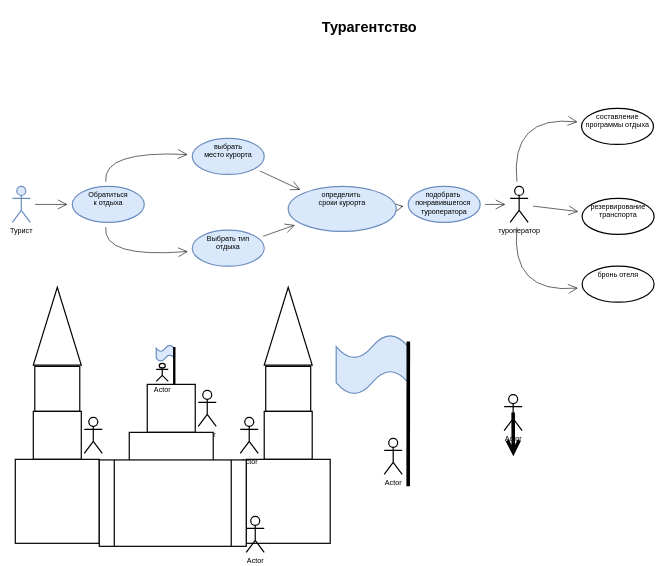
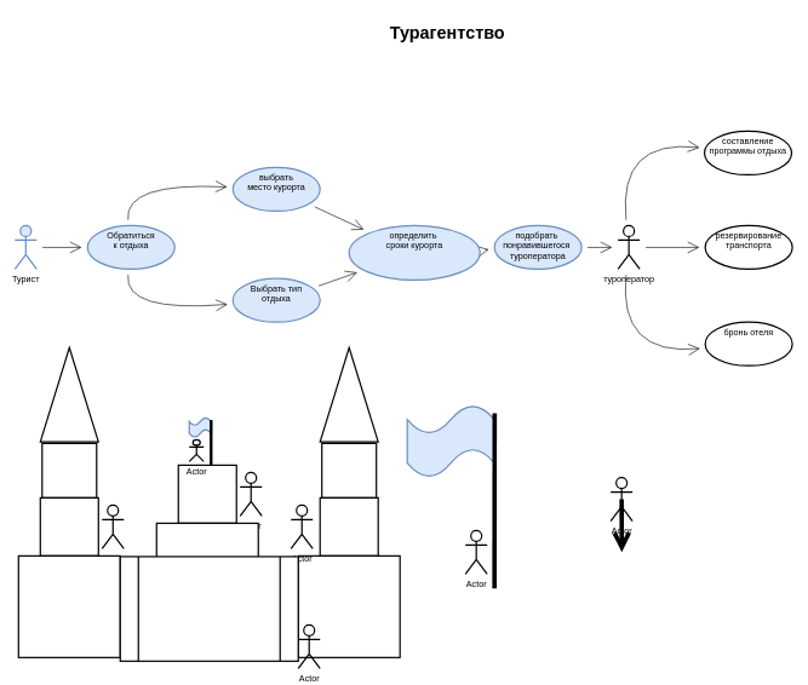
- <mxCell id="25" value="резервирование&lt;br&gt;транспорта" style="ellipse;whiteSpace=wrap;html=1;verticalAlign=top;strokeWidth=2;hachureGap=4;" vertex="1" parent="1"><mxGeometry x="970" y="330" width="120" height="60" as="geometry" /></mxCell>
+ <mxCell id="25" value="резервирование&lt;br&gt;транспорта" style="ellipse;whiteSpace=wrap;html=1;verticalAlign=top;strokeWidth=2;hachureGap=4;" vertex="1" parent="1"><mxGeometry x="970" y="310" width="120" height="60" as="geometry" /></mxCell>
